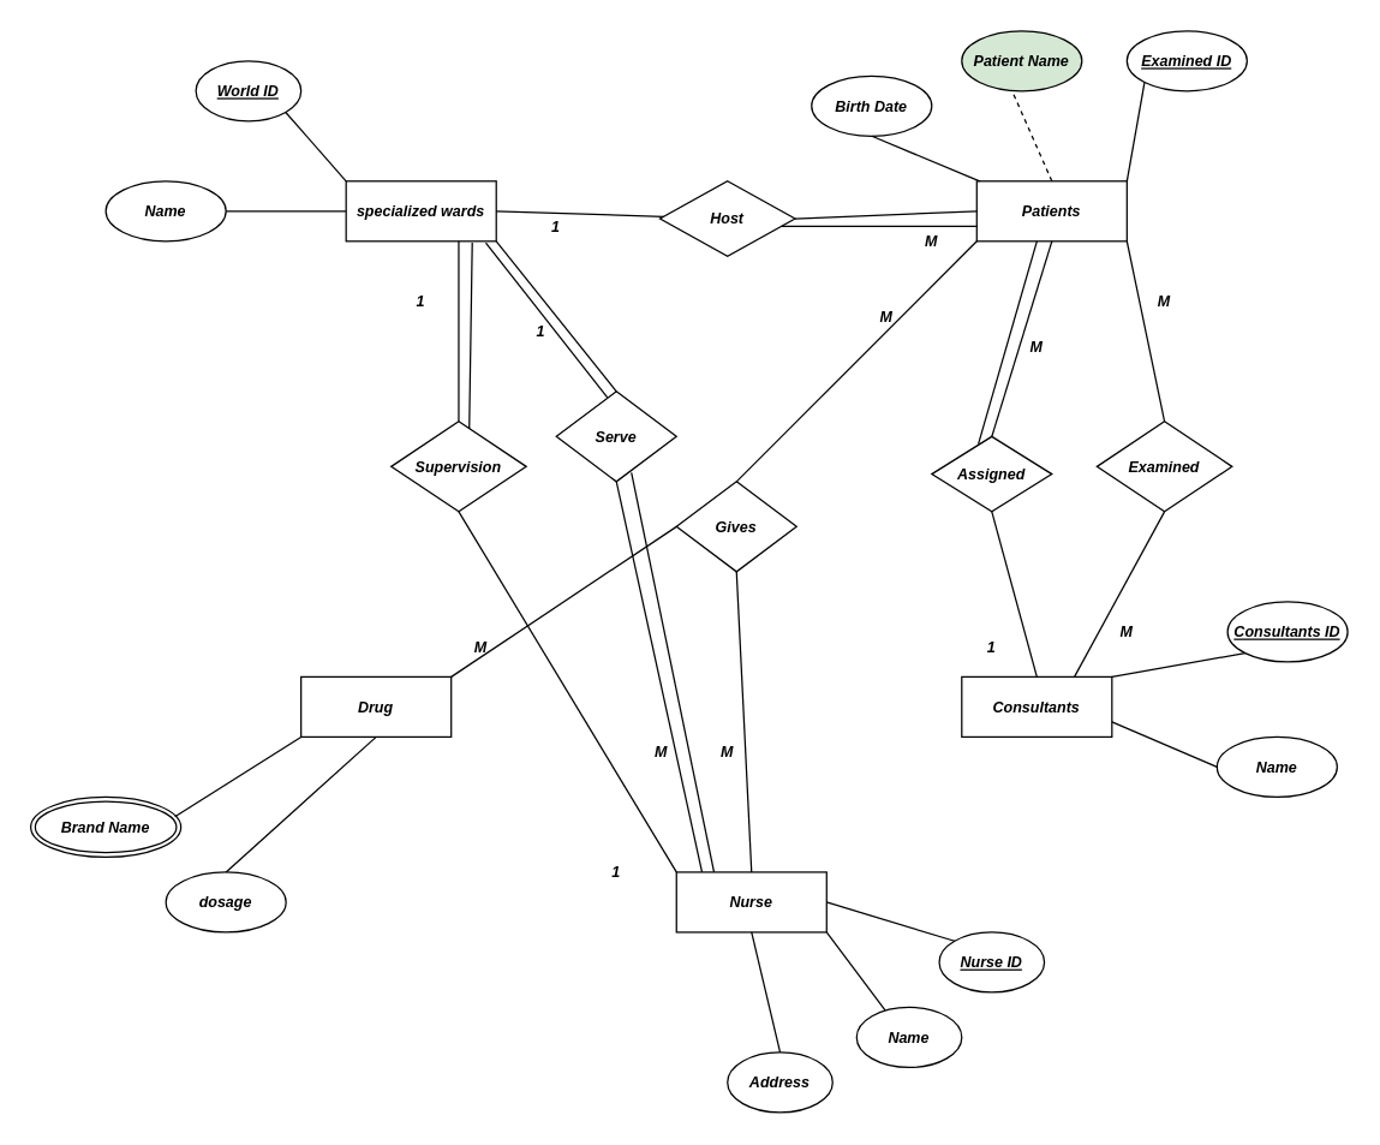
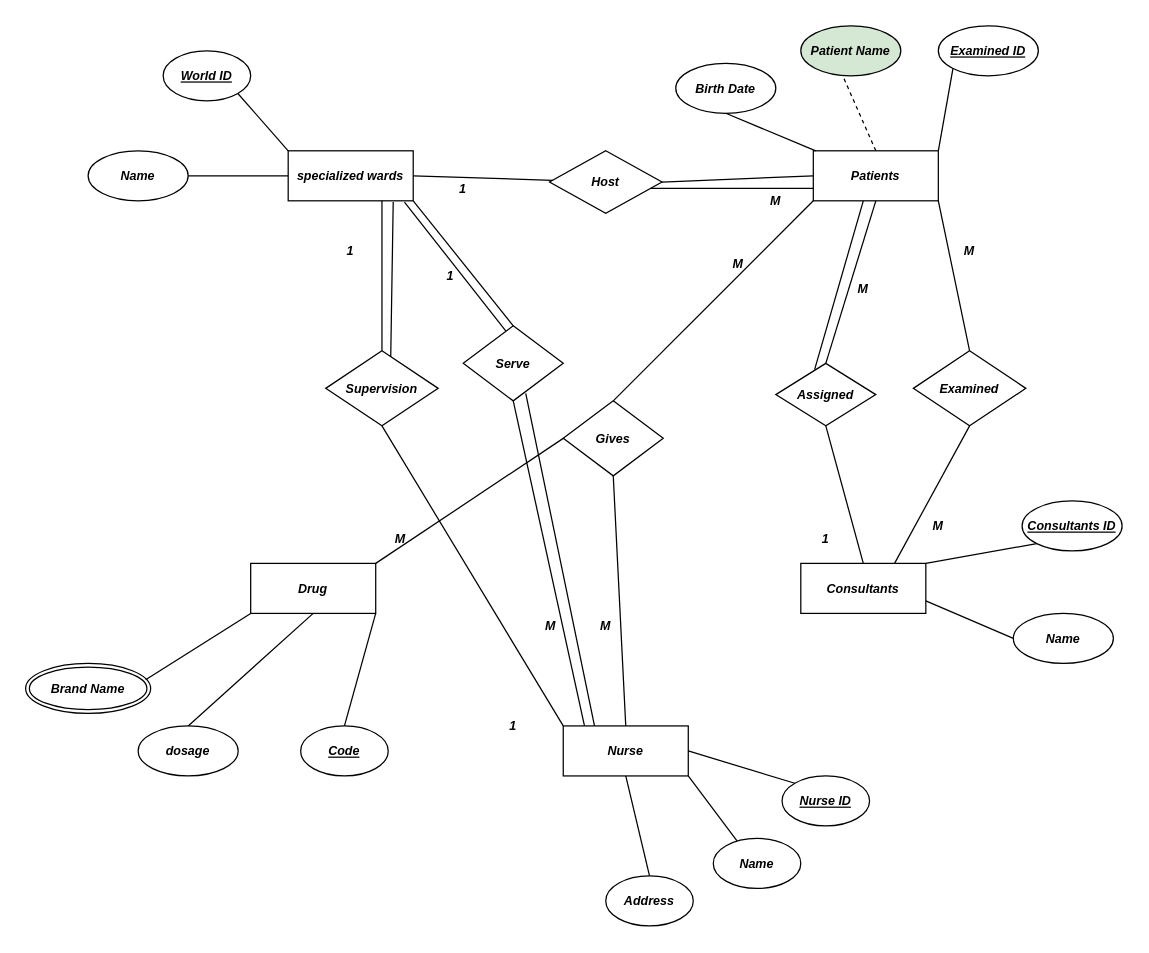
+ <mxCell id="28" value="" style="endArrow=none;html=1;rounded=0;exitX=1;exitY=1;exitDx=0;exitDy=0;entryX=0.5;entryY=0;entryDx=0;entryDy=0;" edge="1" parent="1" source="26" target="27"><mxGeometry relative="1" as="geometry"><mxPoint x="190" y="450" as="sourcePoint" /><mxPoint x="350" y="450" as="targetPoint" /></mxGeometry></mxCell>
+ <mxCell id="27" value="&lt;b&gt;&lt;i&gt;&lt;font style=&quot;font-size: 10px;&quot;&gt;Code&lt;/font&gt;&lt;/i&gt;&lt;/b&gt;" style="ellipse;whiteSpace=wrap;html=1;align=center;fontStyle=4;" vertex="1" parent="1"><mxGeometry x="240" y="580" width="70" height="40" as="geometry" /></mxCell>
